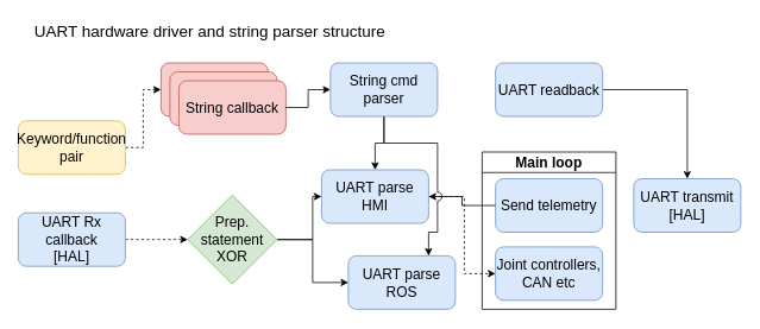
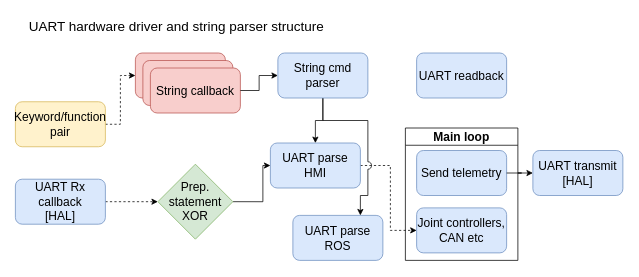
- <mxCell id="16" style="edgeStyle=orthogonalEdgeStyle;rounded=0;orthogonalLoop=1;jettySize=auto;html=1;exitX=1;exitY=0.5;exitDx=0;exitDy=0;" edge="1" parent="1" source="17" target="14"><mxGeometry relative="1" as="geometry" /></mxCell>
- <mxCell id="15" value="" style="edgeStyle=orthogonalEdgeStyle;rounded=0;orthogonalLoop=1;jettySize=auto;html=1;" edge="1" parent="1" source="4" target="7"><mxGeometry relative="1" as="geometry" /></mxCell>
+ <mxCell id="15" value="" style="edgeStyle=orthogonalEdgeStyle;rounded=0;orthogonalLoop=1;jettySize=auto;html=1;" edge="1" parent="1" source="4" target="14"><mxGeometry relative="1" as="geometry" /></mxCell>
- <mxCell id="12" style="edgeStyle=orthogonalEdgeStyle;rounded=0;orthogonalLoop=1;jettySize=auto;html=1;entryX=0;entryY=0.5;entryDx=0;entryDy=0;" edge="1" parent="1" source="13" target="8"><mxGeometry relative="1" as="geometry" /></mxCell>
